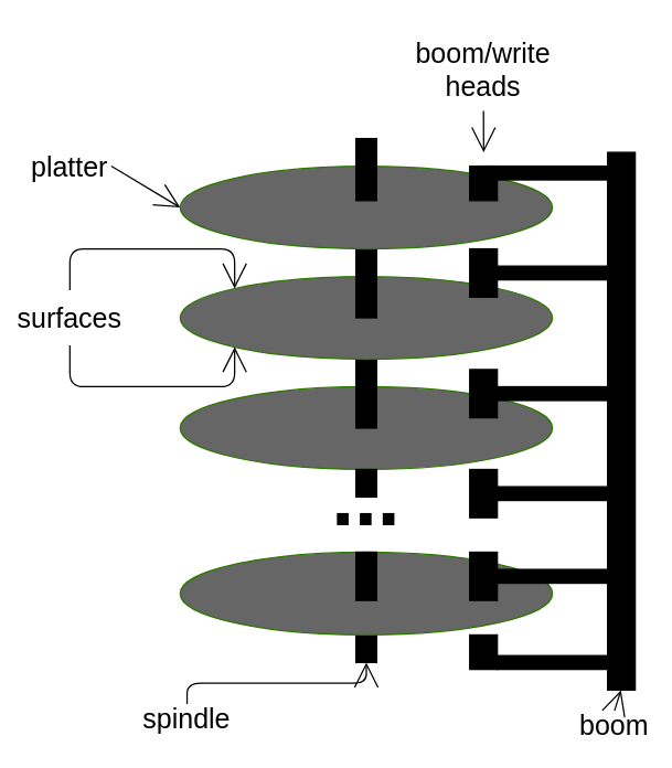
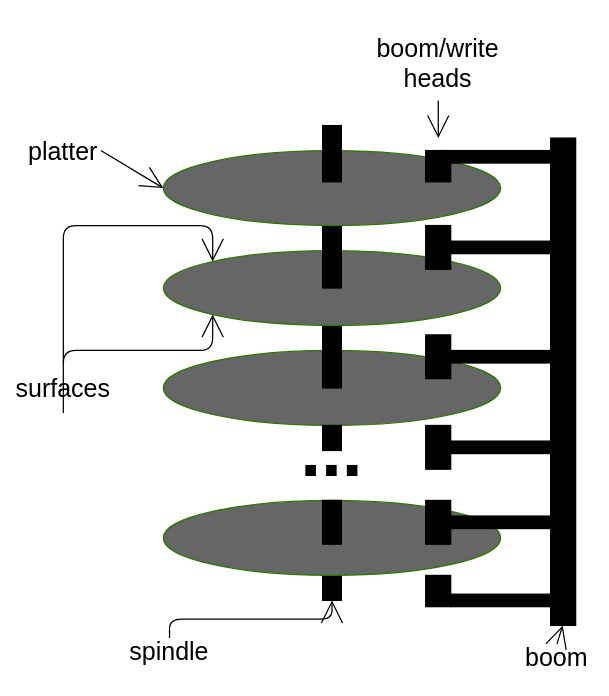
- <mxCell id="34" value="surfaces" style="text;html=1;strokeColor=none;fillColor=none;align=center;verticalAlign=middle;whiteSpace=wrap;rounded=0;fontSize=20;" vertex="1" parent="1"><mxGeometry x="20" y="210" width="60" height="40" as="geometry" /></mxCell>
+ <mxCell id="34" value="surfaces" style="text;html=1;strokeColor=none;fillColor=none;align=center;verticalAlign=middle;whiteSpace=wrap;rounded=0;fontSize=20;" vertex="1" parent="1"><mxGeometry x="20" y="290" width="60" height="40" as="geometry" /></mxCell>
